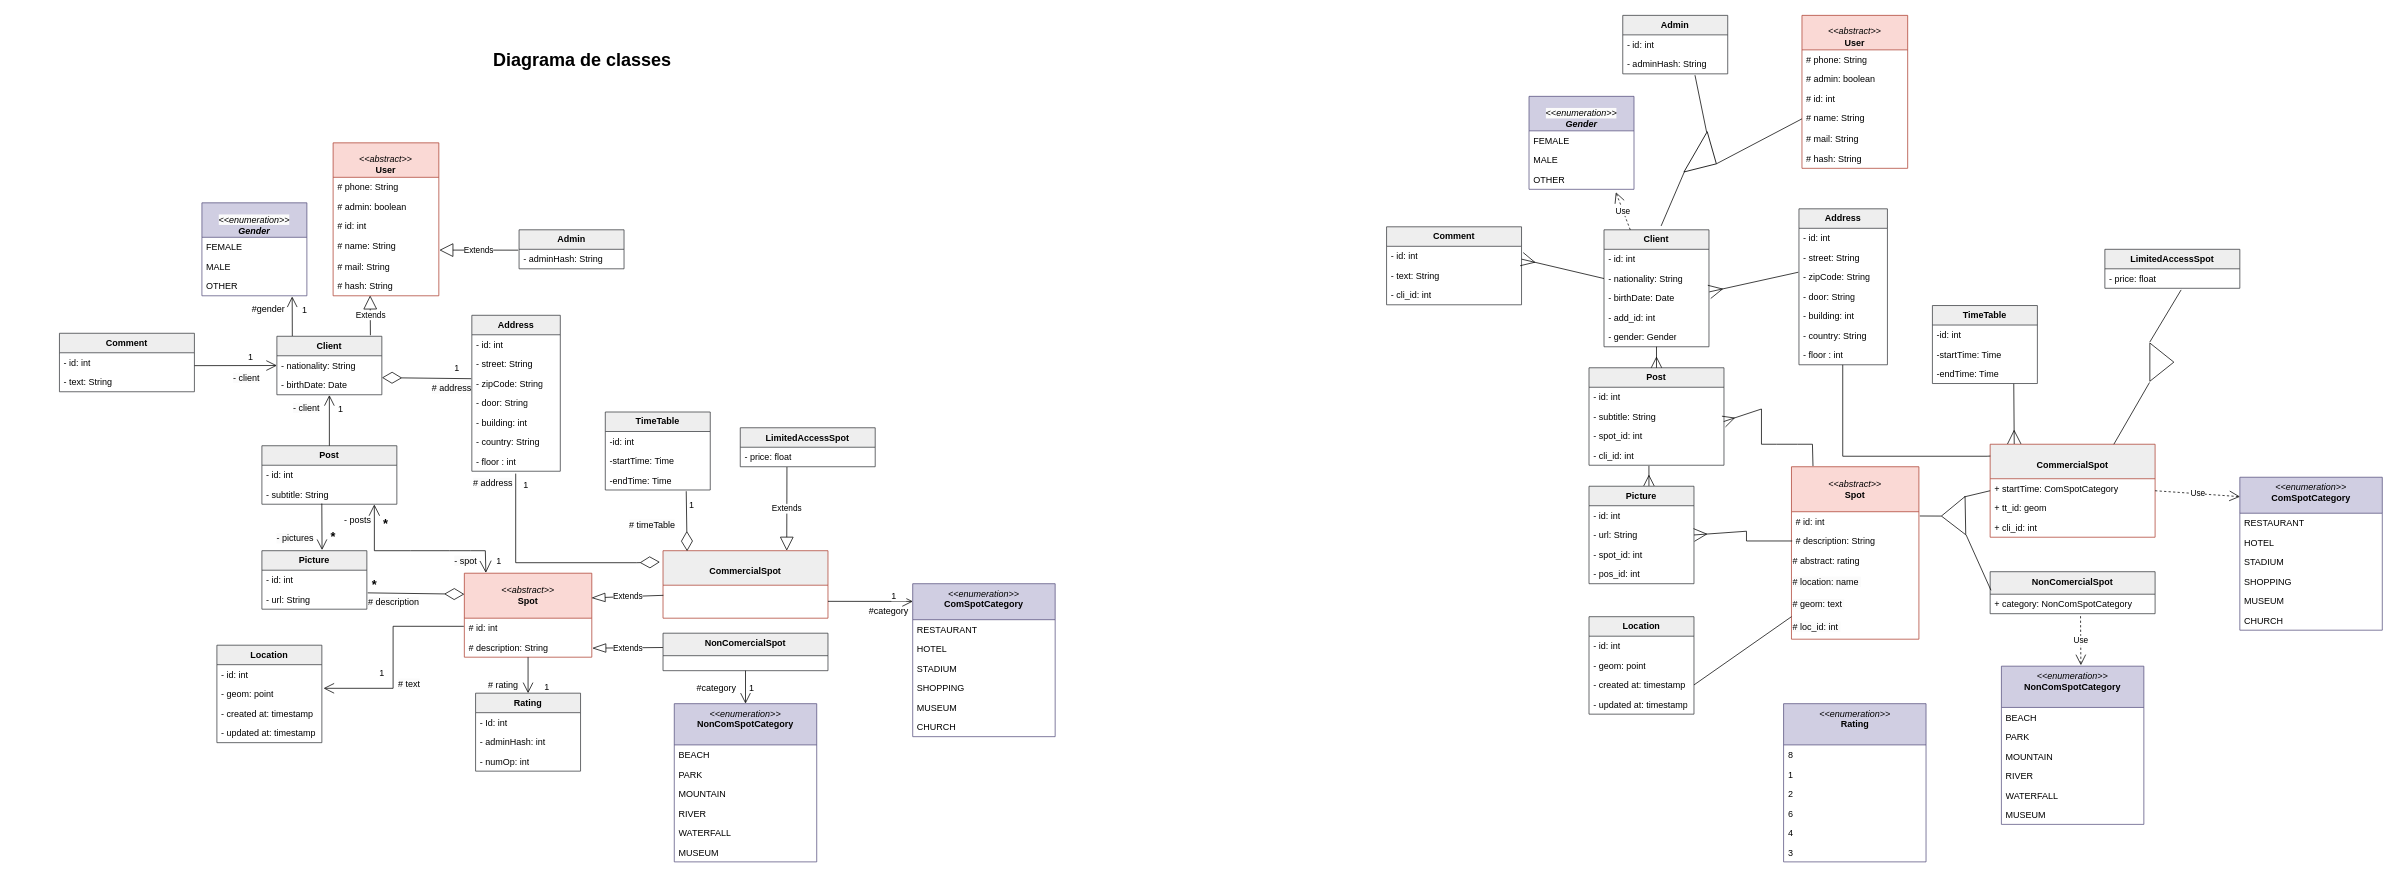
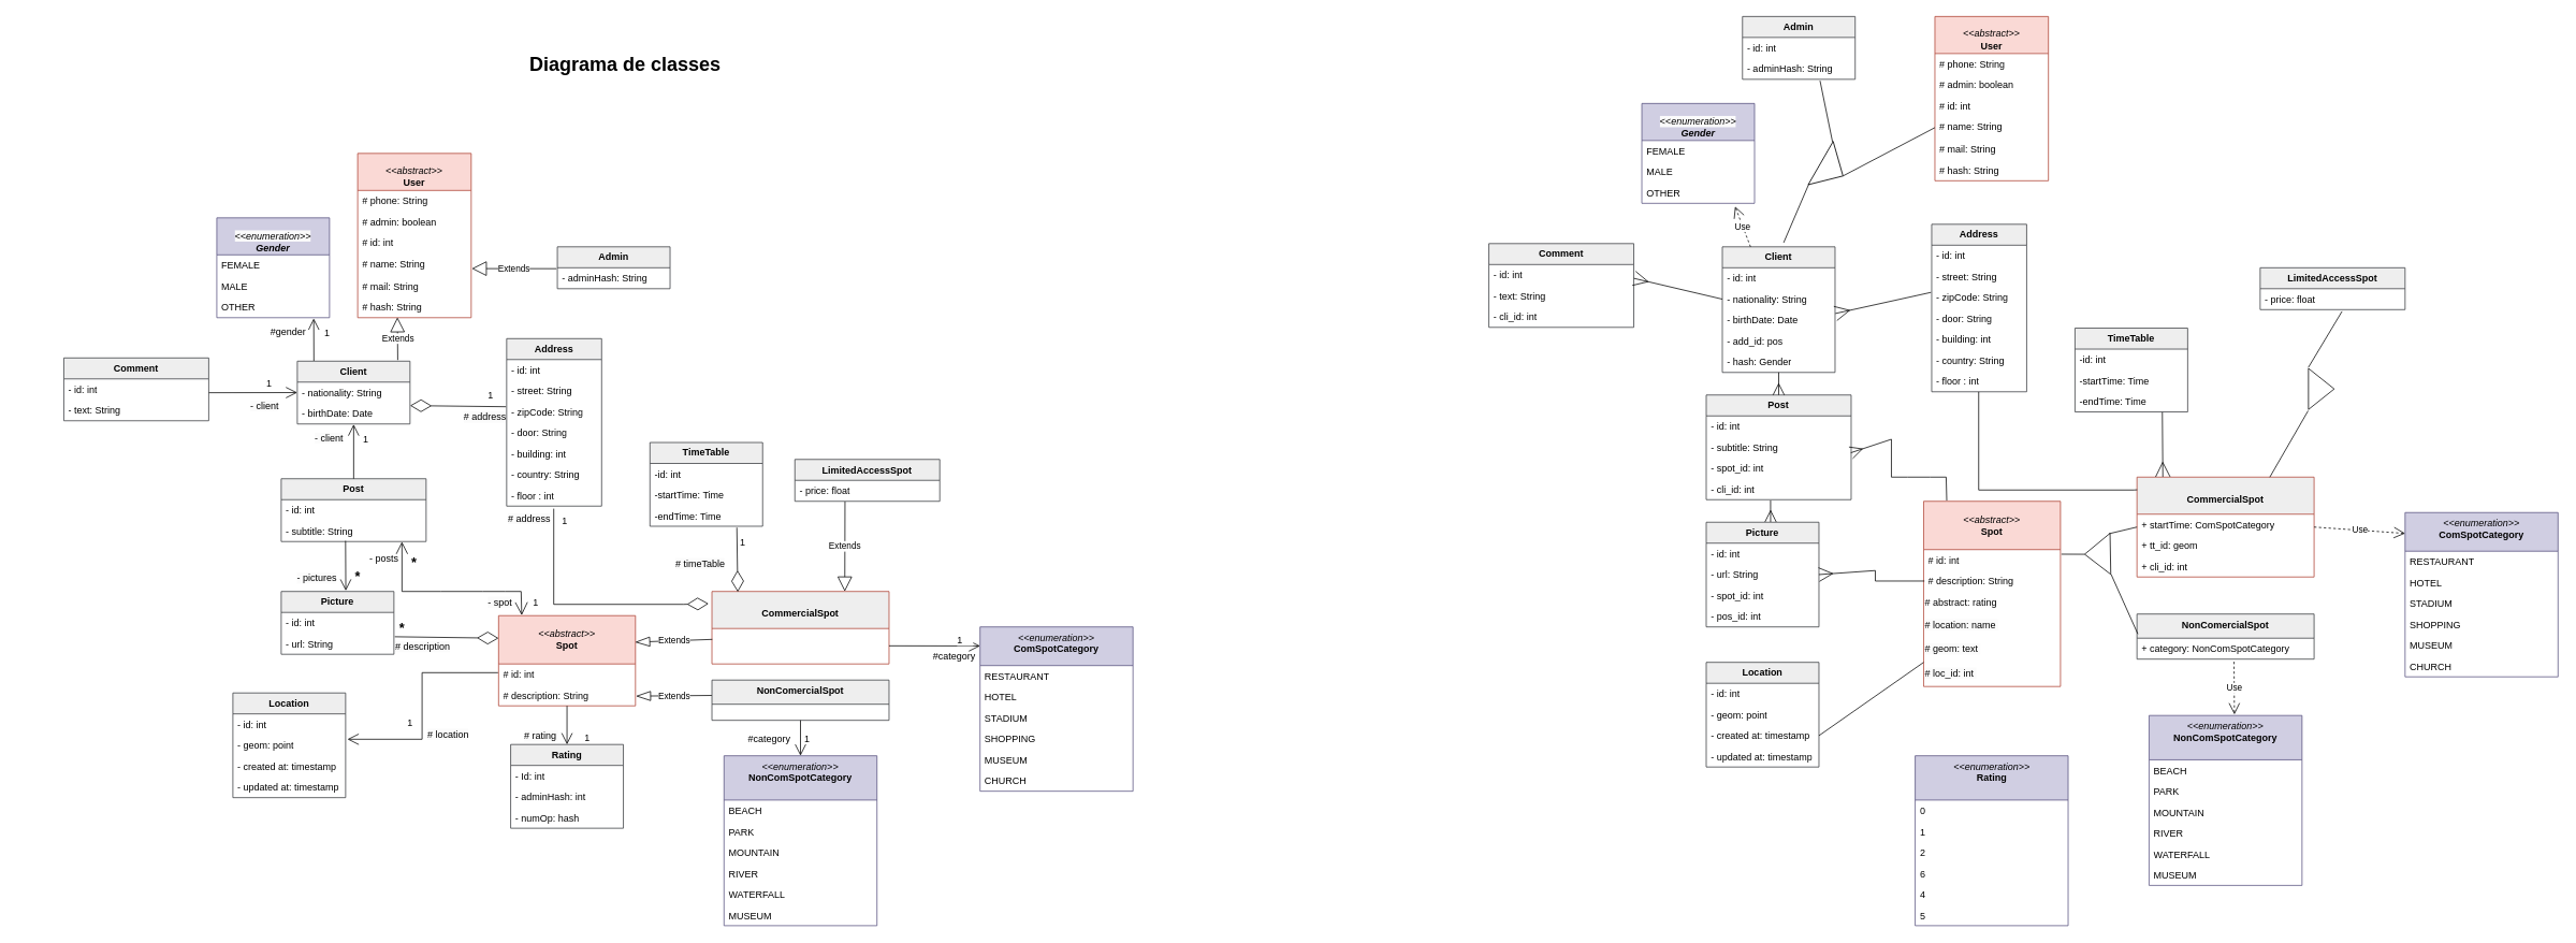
- <mxCell id="164" value="- add_id: int" style="text;strokeColor=none;fillColor=none;align=left;verticalAlign=top;spacingLeft=4;spacingRight=4;overflow=hidden;rotatable=0;points=[[0,0.5],[1,0.5]];portConstraint=eastwest;whiteSpace=wrap;html=1;" parent="160" vertex="1"><mxGeometry y="104" width="140" height="26" as="geometry" /></mxCell>
+ <mxCell id="164" value="- add_id: pos" style="text;strokeColor=none;fillColor=none;align=left;verticalAlign=top;spacingLeft=4;spacingRight=4;overflow=hidden;rotatable=0;points=[[0,0.5],[1,0.5]];portConstraint=eastwest;whiteSpace=wrap;html=1;" parent="160" vertex="1"><mxGeometry y="104" width="140" height="26" as="geometry" /></mxCell>
- <mxCell id="165" value="- gender: Gender" style="text;strokeColor=none;fillColor=none;align=left;verticalAlign=top;spacingLeft=4;spacingRight=4;overflow=hidden;rotatable=0;points=[[0,0.5],[1,0.5]];portConstraint=eastwest;whiteSpace=wrap;html=1;" parent="160" vertex="1"><mxGeometry y="130" width="140" height="26" as="geometry" /></mxCell>
+ <mxCell id="165" value="- hash: Gender" style="text;strokeColor=none;fillColor=none;align=left;verticalAlign=top;spacingLeft=4;spacingRight=4;overflow=hidden;rotatable=0;points=[[0,0.5],[1,0.5]];portConstraint=eastwest;whiteSpace=wrap;html=1;" parent="160" vertex="1"><mxGeometry y="130" width="140" height="26" as="geometry" /></mxCell>
- <mxCell id="16" value="&lt;span style=&quot;color: rgb(0, 0, 0); font-family: Helvetica; font-size: 12px; font-style: normal; font-variant-ligatures: normal; font-variant-caps: normal; font-weight: 400; letter-spacing: normal; orphans: 2; text-align: left; text-indent: 0px; text-transform: none; widows: 2; word-spacing: 0px; -webkit-text-stroke-width: 0px; white-space: normal; background-color: rgb(251, 251, 251); text-decoration-thickness: initial; text-decoration-style: initial; text-decoration-color: initial; display: inline !important; float: none;&quot;&gt;# text&lt;/span&gt;" style="text;whiteSpace=wrap;html=1;" parent="1" vertex="1"><mxGeometry x="528" y="898" width="80" height="40" as="geometry" /></mxCell>
+ <mxCell id="16" value="&lt;span style=&quot;color: rgb(0, 0, 0); font-family: Helvetica; font-size: 12px; font-style: normal; font-variant-ligatures: normal; font-variant-caps: normal; font-weight: 400; letter-spacing: normal; orphans: 2; text-align: left; text-indent: 0px; text-transform: none; widows: 2; word-spacing: 0px; -webkit-text-stroke-width: 0px; white-space: normal; background-color: rgb(251, 251, 251); text-decoration-thickness: initial; text-decoration-style: initial; text-decoration-color: initial; display: inline !important; float: none;&quot;&gt;# location&lt;/span&gt;" style="text;whiteSpace=wrap;html=1;" parent="1" vertex="1"><mxGeometry x="528" y="898" width="80" height="40" as="geometry" /></mxCell>
- <mxCell id="207" value="8" style="text;strokeColor=none;fillColor=none;align=left;verticalAlign=top;spacingLeft=4;spacingRight=4;overflow=hidden;rotatable=0;points=[[0,0.5],[1,0.5]];portConstraint=eastwest;whiteSpace=wrap;html=1;" parent="206" vertex="1"><mxGeometry y="55" width="190" height="26" as="geometry" /></mxCell>
+ <mxCell id="207" value="0" style="text;strokeColor=none;fillColor=none;align=left;verticalAlign=top;spacingLeft=4;spacingRight=4;overflow=hidden;rotatable=0;points=[[0,0.5],[1,0.5]];portConstraint=eastwest;whiteSpace=wrap;html=1;" parent="206" vertex="1"><mxGeometry y="55" width="190" height="26" as="geometry" /></mxCell>
- <mxCell id="29" value="- numOp: int" style="text;strokeColor=none;fillColor=none;align=left;verticalAlign=top;spacingLeft=4;spacingRight=4;overflow=hidden;rotatable=0;points=[[0,0.5],[1,0.5]];portConstraint=eastwest;whiteSpace=wrap;html=1;" parent="26" vertex="1"><mxGeometry y="78" width="140" height="26" as="geometry" /></mxCell>
+ <mxCell id="29" value="- numOp: hash" style="text;strokeColor=none;fillColor=none;align=left;verticalAlign=top;spacingLeft=4;spacingRight=4;overflow=hidden;rotatable=0;points=[[0,0.5],[1,0.5]];portConstraint=eastwest;whiteSpace=wrap;html=1;" parent="26" vertex="1"><mxGeometry y="78" width="140" height="26" as="geometry" /></mxCell>
- <mxCell id="212" value="3" style="text;strokeColor=none;fillColor=none;align=left;verticalAlign=top;spacingLeft=4;spacingRight=4;overflow=hidden;rotatable=0;points=[[0,0.5],[1,0.5]];portConstraint=eastwest;whiteSpace=wrap;html=1;" parent="206" vertex="1"><mxGeometry y="185" width="190" height="26" as="geometry" /></mxCell>
+ <mxCell id="212" value="5" style="text;strokeColor=none;fillColor=none;align=left;verticalAlign=top;spacingLeft=4;spacingRight=4;overflow=hidden;rotatable=0;points=[[0,0.5],[1,0.5]];portConstraint=eastwest;whiteSpace=wrap;html=1;" parent="206" vertex="1"><mxGeometry y="185" width="190" height="26" as="geometry" /></mxCell>
